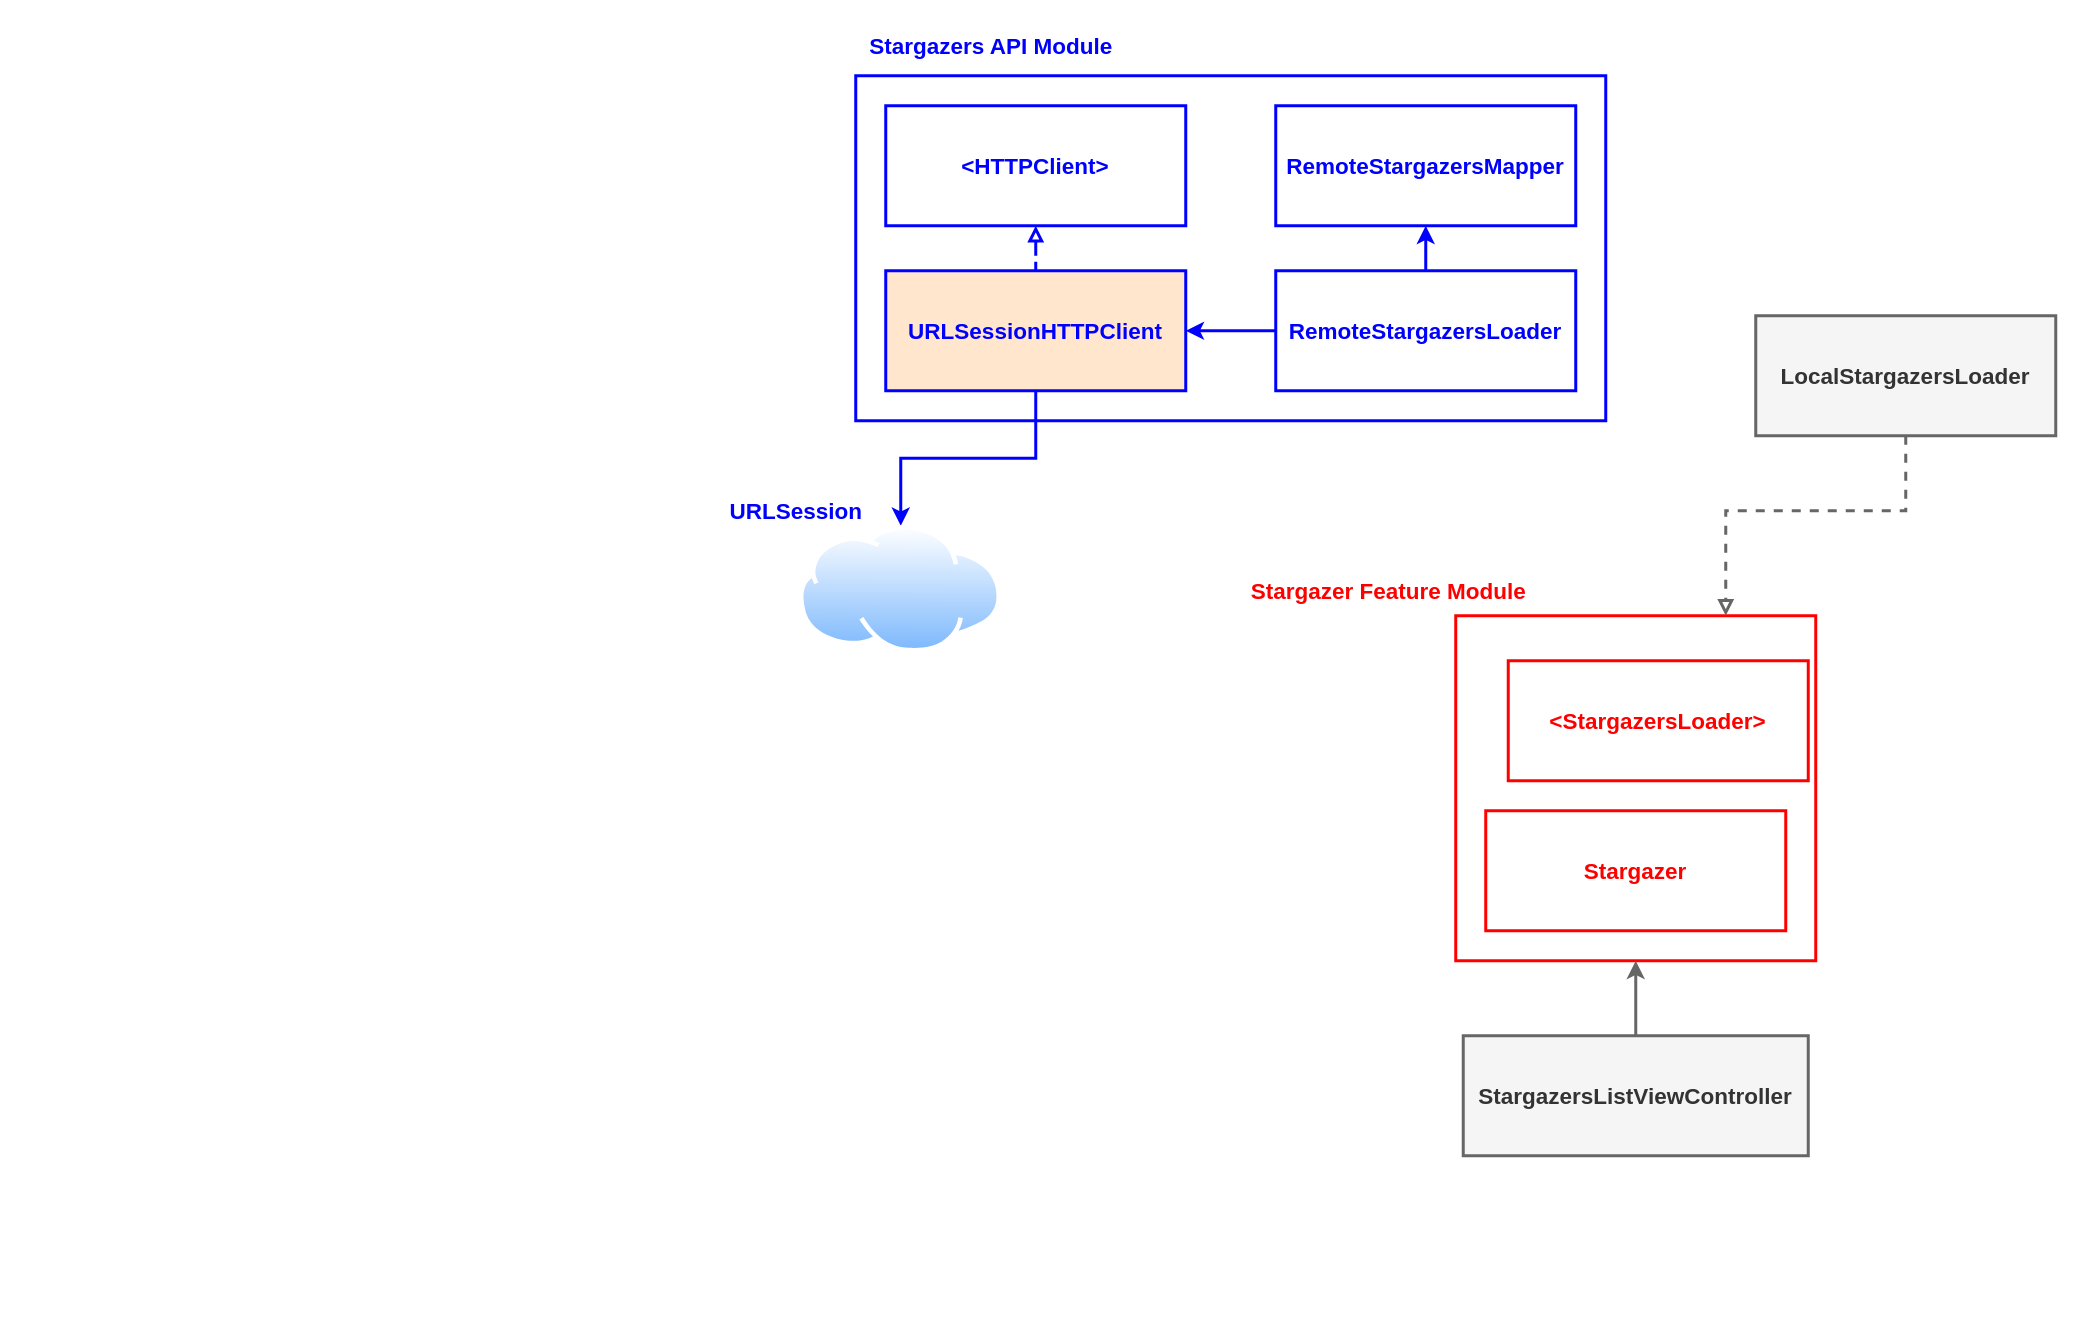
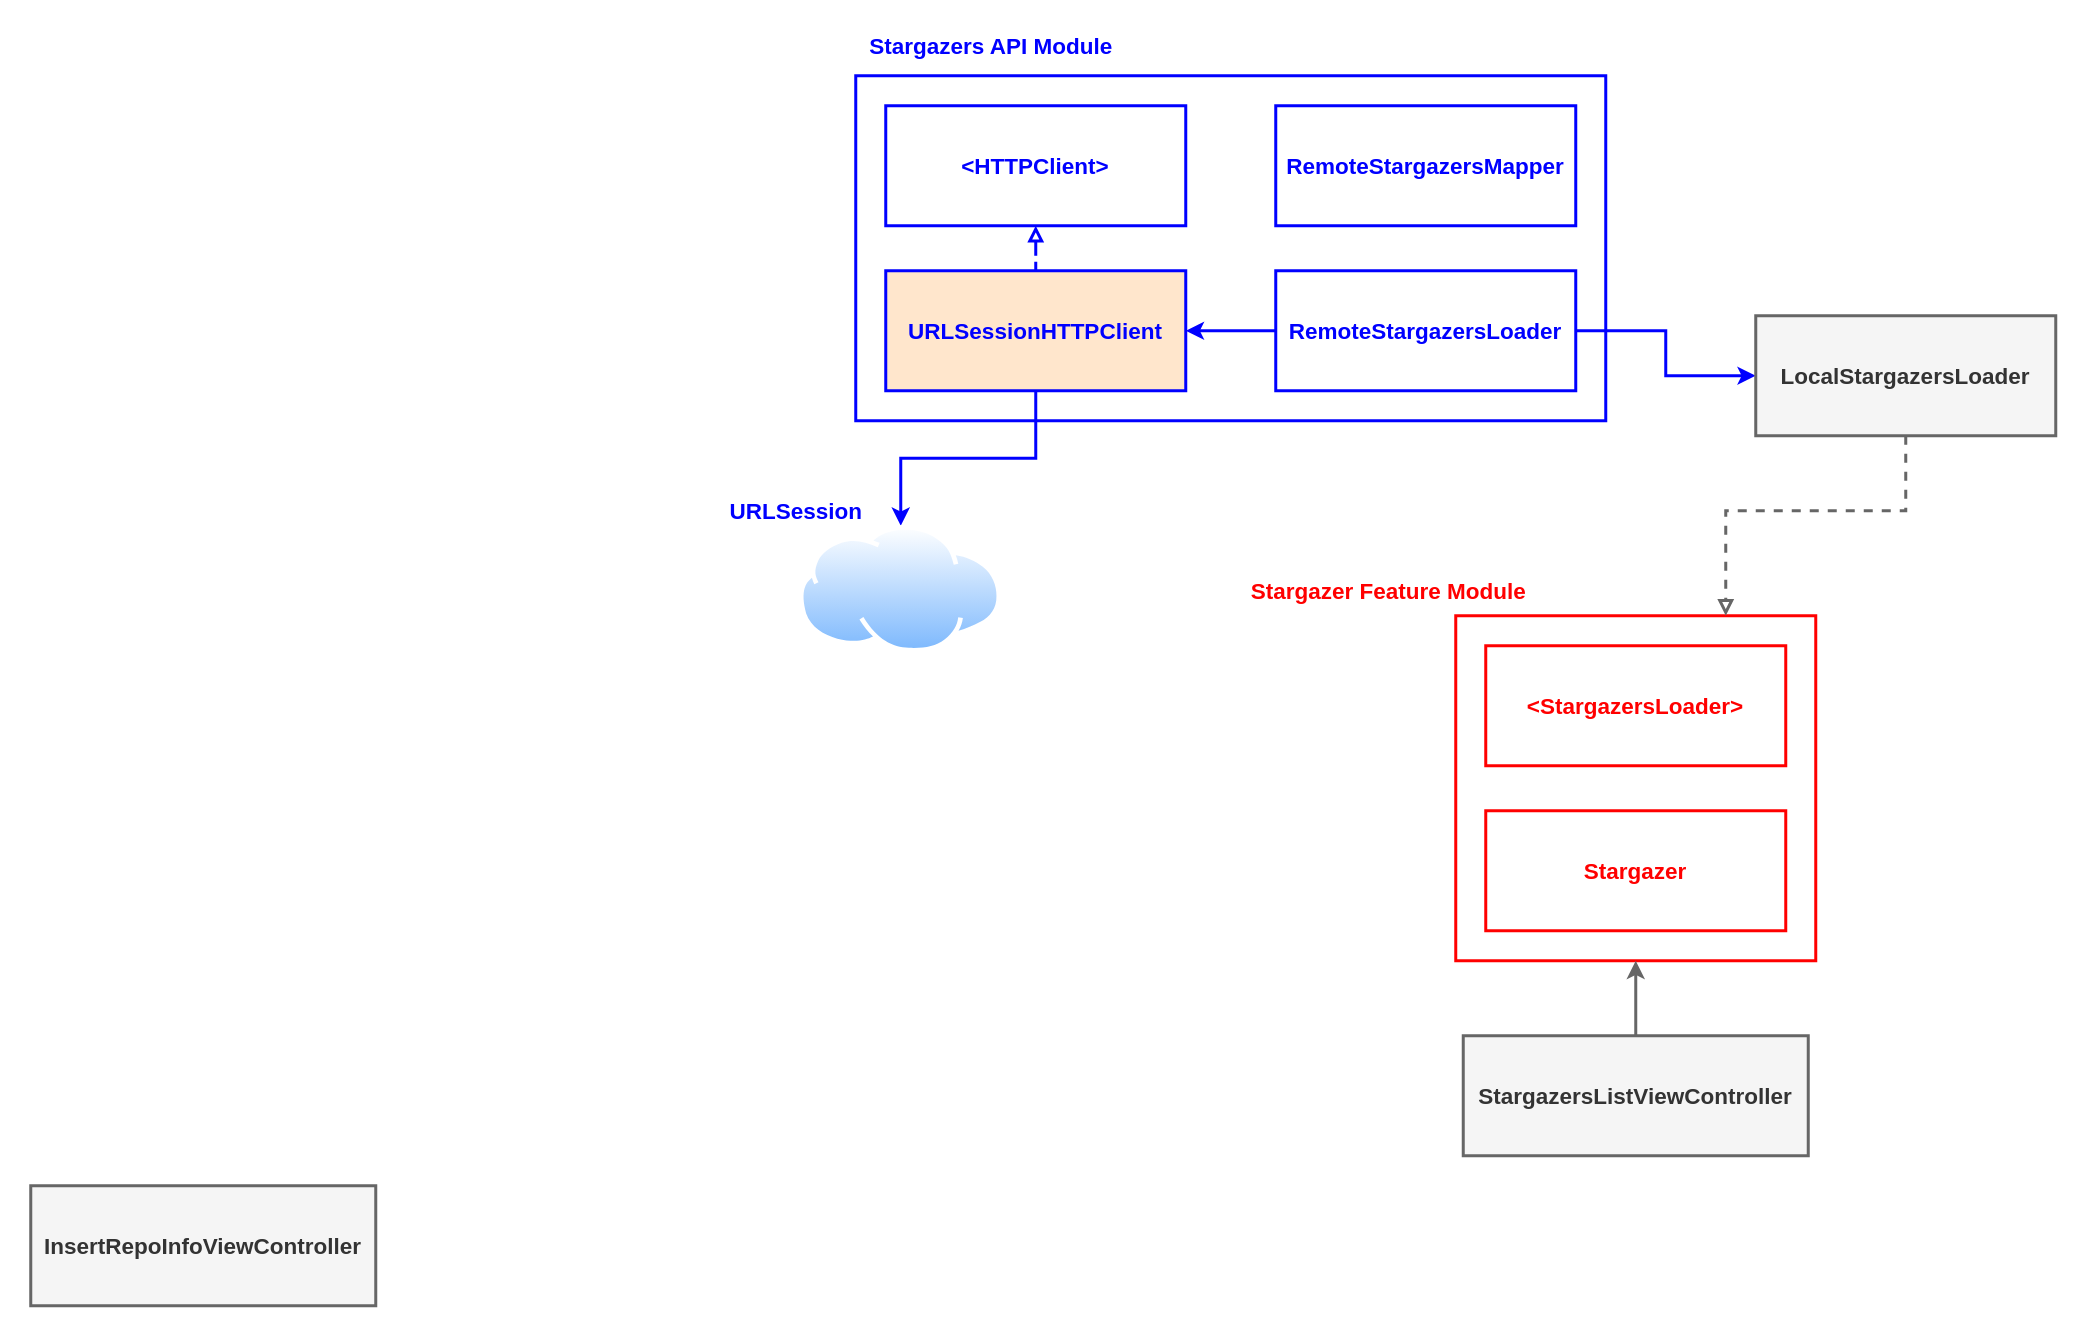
- <mxCell id="8" value="" style="edgeStyle=orthogonalEdgeStyle;rounded=0;orthogonalLoop=1;jettySize=auto;html=1;fontSize=15;fontColor=#0000FF;endArrow=classic;endFill=1;strokeColor=#0000FF;strokeWidth=2;" parent="1" source="9" target="15" edge="1"><mxGeometry relative="1" as="geometry" /></mxCell>
+ <mxCell id="8" value="" style="edgeStyle=orthogonalEdgeStyle;rounded=0;orthogonalLoop=1;jettySize=auto;html=1;fontSize=15;fontColor=#0000FF;endArrow=classic;endFill=1;strokeColor=#0000FF;strokeWidth=2;" parent="1" source="9" target="12" edge="1"><mxGeometry relative="1" as="geometry" /></mxCell>
- <mxCell id="6" value="&amp;lt;StargazersLoader&amp;gt;" style="rounded=0;whiteSpace=wrap;html=1;fontSize=15;strokeWidth=2;fontStyle=1;strokeColor=#FF0000;fontColor=#FF0000;" parent="1" vertex="1"><mxGeometry x="1005" y="440" width="200" height="80" as="geometry" /></mxCell>
+ <mxCell id="6" value="&amp;lt;StargazersLoader&amp;gt;" style="rounded=0;whiteSpace=wrap;html=1;fontSize=15;strokeWidth=2;fontStyle=1;strokeColor=#FF0000;fontColor=#FF0000;" parent="1" vertex="1"><mxGeometry x="990" y="430" width="200" height="80" as="geometry" /></mxCell>
+ <mxCell id="10" value="InsertRepoInfoViewController" style="rounded=0;whiteSpace=wrap;html=1;strokeWidth=2;fontSize=15;fontStyle=1;strokeColor=#666666;fontColor=#333333;fillColor=#f5f5f5;" parent="1" vertex="1"><mxGeometry x="20" y="790" width="230" height="80" as="geometry" /></mxCell>
